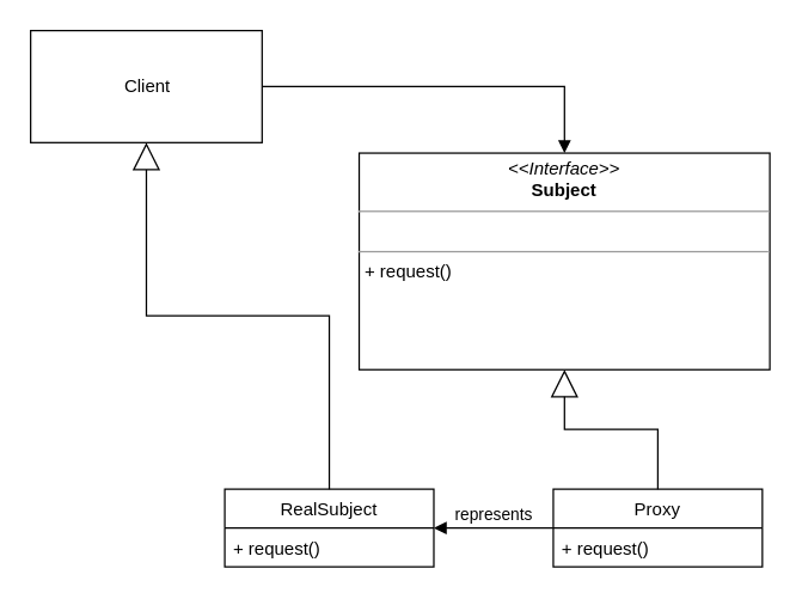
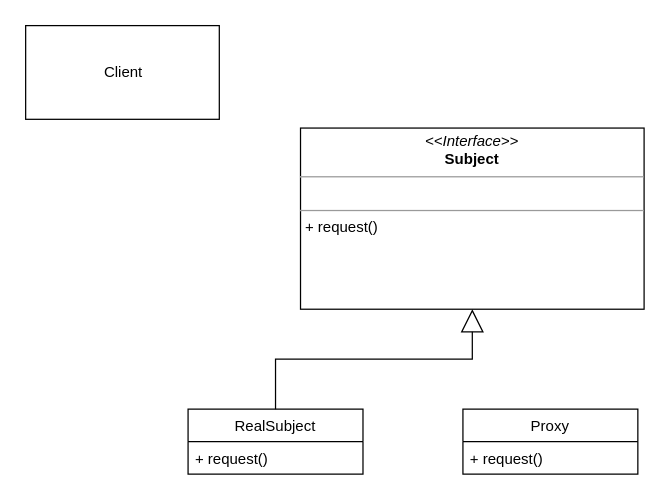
- <mxCell id="8" value="" style="html=1;verticalAlign=bottom;endArrow=block;rounded=0;edgeStyle=orthogonalEdgeStyle;" edge="1" parent="1" source="2" target="3"><mxGeometry width="80" relative="1" as="geometry"><mxPoint x="210" y="44.5" as="sourcePoint" /><mxPoint x="290" y="44.5" as="targetPoint" /></mxGeometry></mxCell>
- <mxCell id="10" value="" style="endArrow=block;endSize=16;endFill=0;html=1;rounded=0;edgeStyle=orthogonalEdgeStyle;" edge="1" parent="1" source="4" target="2"><mxGeometry width="160" relative="1" as="geometry"><mxPoint x="210" y="277" as="sourcePoint" /><mxPoint x="370" y="277" as="targetPoint" /></mxGeometry></mxCell>
+ <mxCell id="10" value="" style="endArrow=block;endSize=16;endFill=0;html=1;rounded=0;edgeStyle=orthogonalEdgeStyle;" edge="1" parent="1" source="4" target="3"><mxGeometry width="160" relative="1" as="geometry"><mxPoint x="210" y="277" as="sourcePoint" /><mxPoint x="370" y="277" as="targetPoint" /></mxGeometry></mxCell>
- <mxCell id="11" value="" style="endArrow=block;endSize=16;endFill=0;html=1;rounded=0;edgeStyle=orthogonalEdgeStyle;" edge="1" parent="1" source="6" target="3"><mxGeometry width="160" relative="1" as="geometry"><mxPoint x="230" y="337" as="sourcePoint" /><mxPoint x="345" y="212" as="targetPoint" /></mxGeometry></mxCell>
- <mxCell id="9" value="represents" style="html=1;verticalAlign=bottom;endArrow=block;rounded=0;" edge="1" parent="1" source="6" target="4"><mxGeometry width="80" relative="1" as="geometry"><mxPoint x="250" y="277" as="sourcePoint" /><mxPoint x="330" y="277" as="targetPoint" /></mxGeometry></mxCell>
